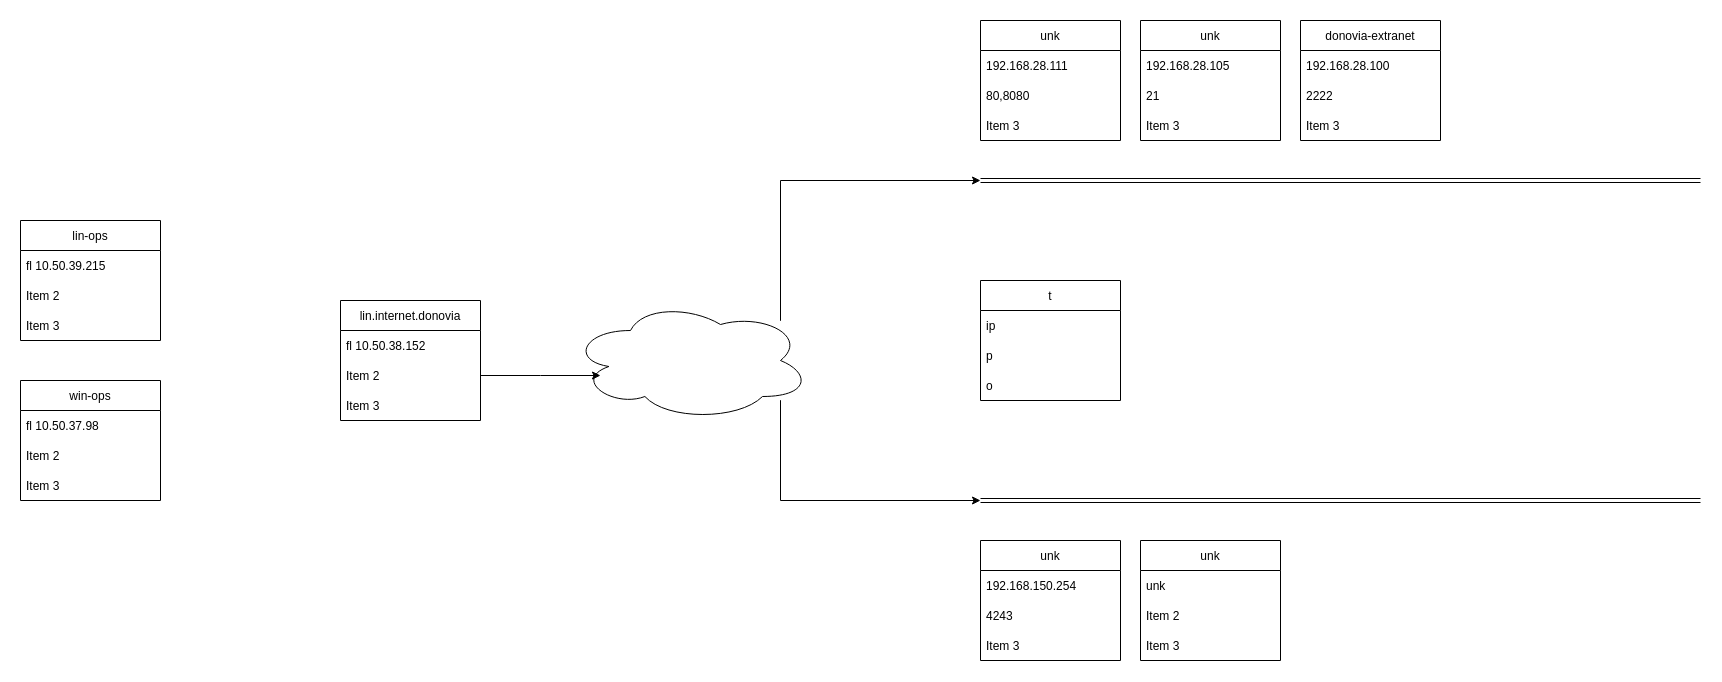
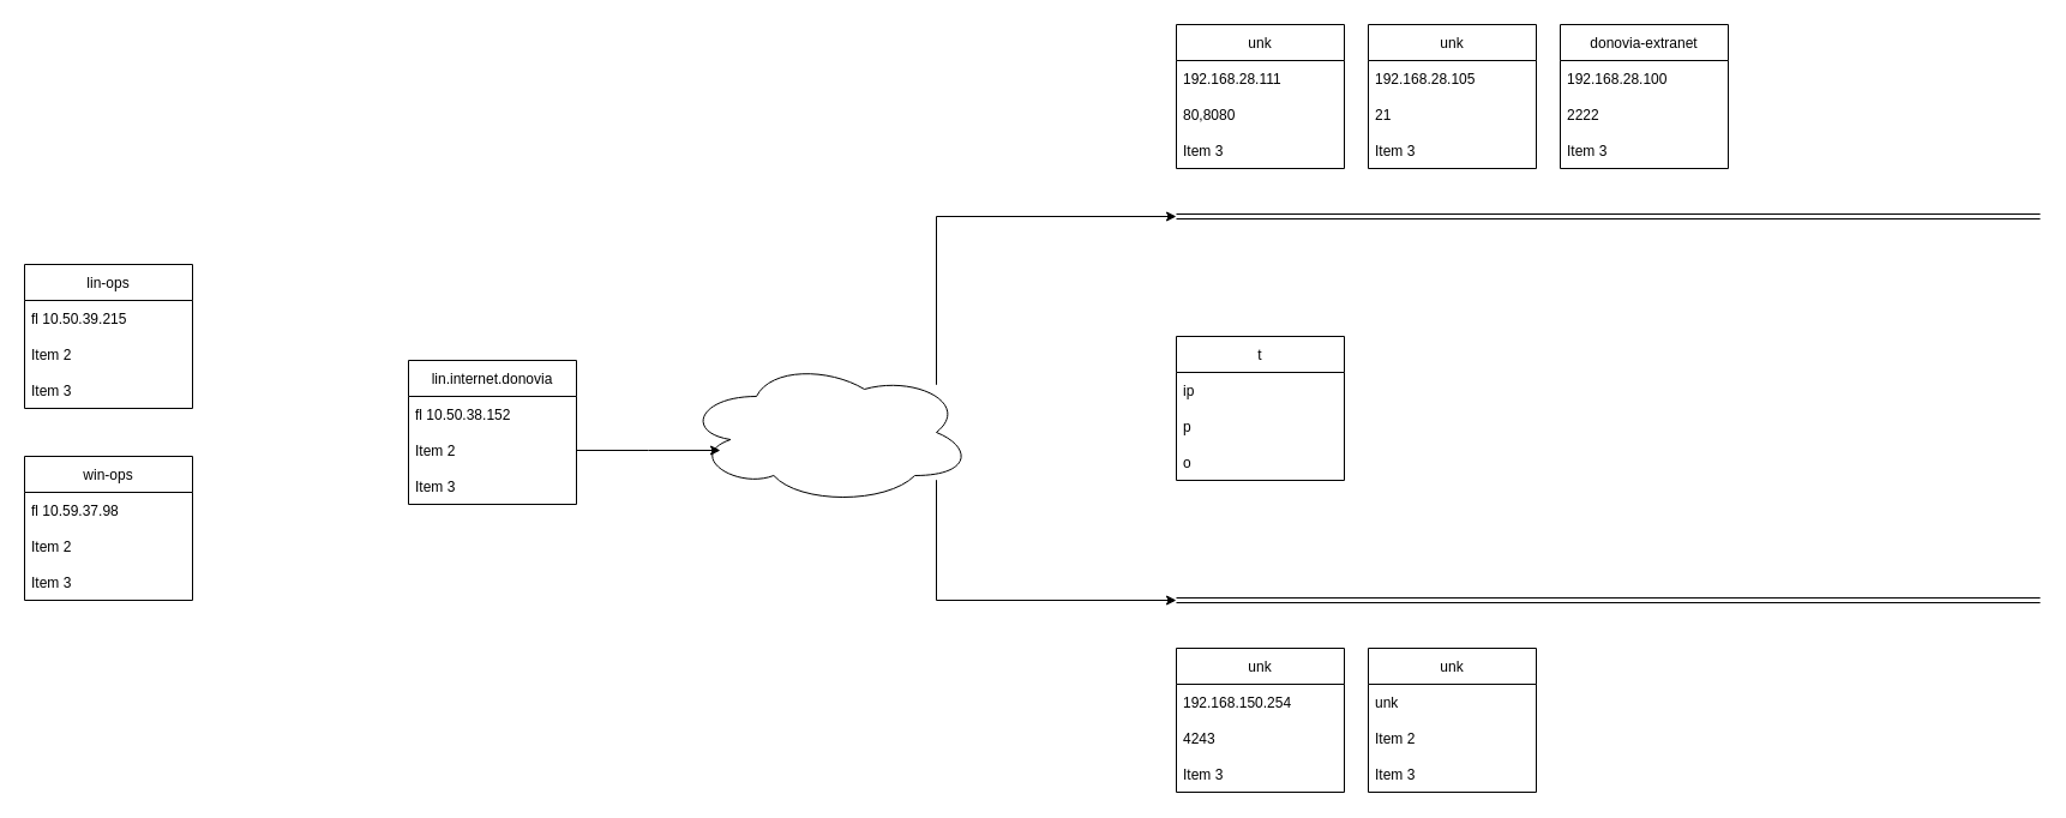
- <mxCell id="7" value="fl 10.50.37.98" style="text;strokeColor=none;fillColor=none;align=left;verticalAlign=middle;spacingLeft=4;spacingRight=4;overflow=hidden;points=[[0,0.5],[1,0.5]];portConstraint=eastwest;rotatable=0;" parent="6" vertex="1"><mxGeometry y="30" width="140" height="30" as="geometry" /></mxCell>
+ <mxCell id="7" value="fl 10.59.37.98" style="text;strokeColor=none;fillColor=none;align=left;verticalAlign=middle;spacingLeft=4;spacingRight=4;overflow=hidden;points=[[0,0.5],[1,0.5]];portConstraint=eastwest;rotatable=0;" parent="6" vertex="1"><mxGeometry y="30" width="140" height="30" as="geometry" /></mxCell>
